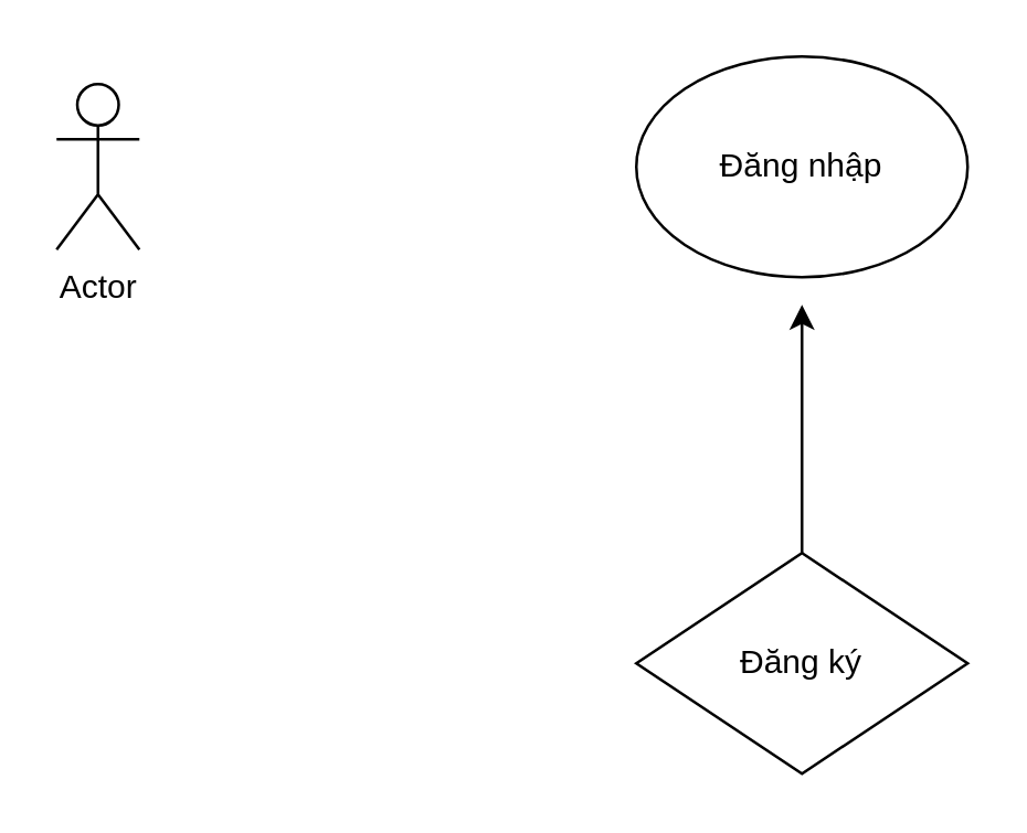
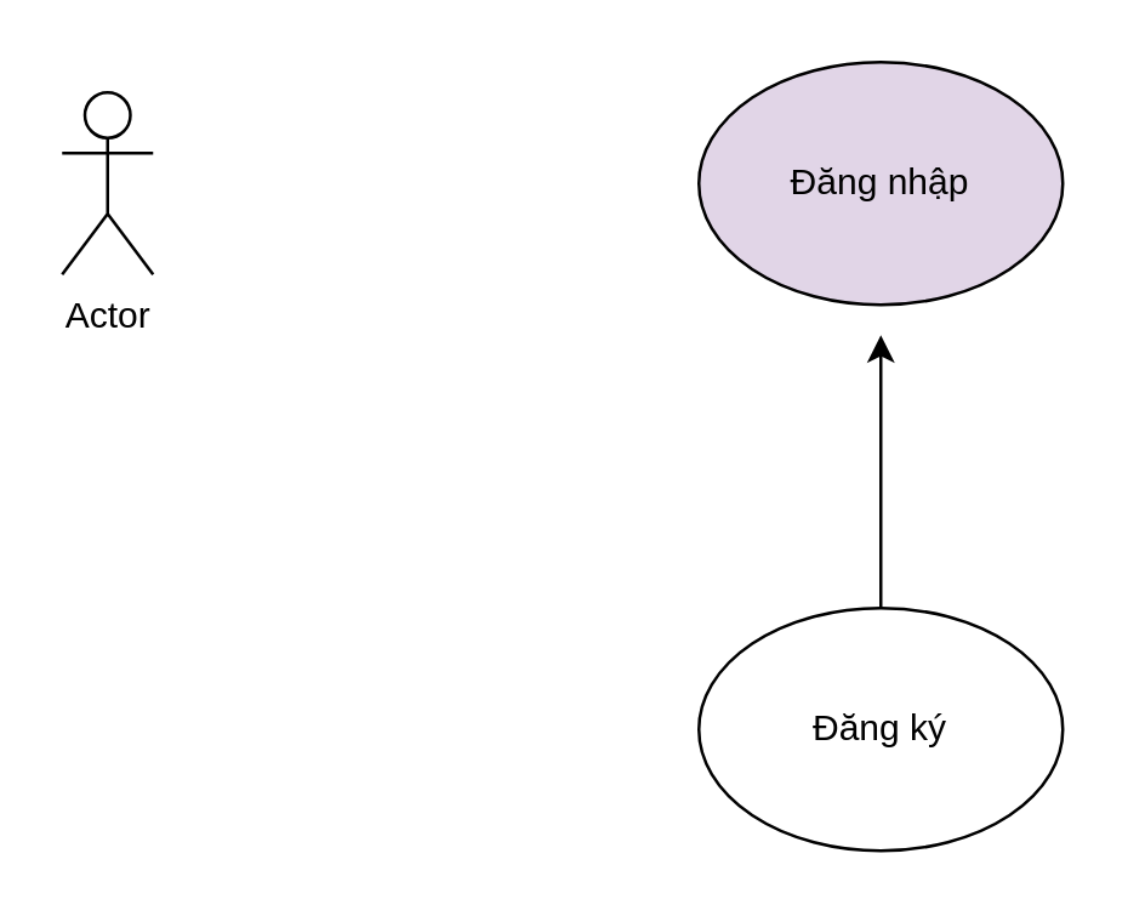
- <mxCell id="3" value="Đăng nhập" style="ellipse;whiteSpace=wrap;html=1;" parent="1" vertex="1"><mxGeometry x="230" y="20" width="120" height="80" as="geometry" /></mxCell>
+ <mxCell id="3" value="Đăng nhập" style="ellipse;whiteSpace=wrap;html=1;fillColor=#e1d5e7;" parent="1" vertex="1"><mxGeometry x="230" y="20" width="120" height="80" as="geometry" /></mxCell>
- <mxCell id="5" value="Đăng ký" style="rhombus;whiteSpace=wrap;html=1;" parent="1" vertex="1"><mxGeometry x="230" y="200" width="120" height="80" as="geometry" /></mxCell>
+ <mxCell id="5" value="Đăng ký" style="ellipse;whiteSpace=wrap;html=1;" parent="1" vertex="1"><mxGeometry x="230" y="200" width="120" height="80" as="geometry" /></mxCell>
